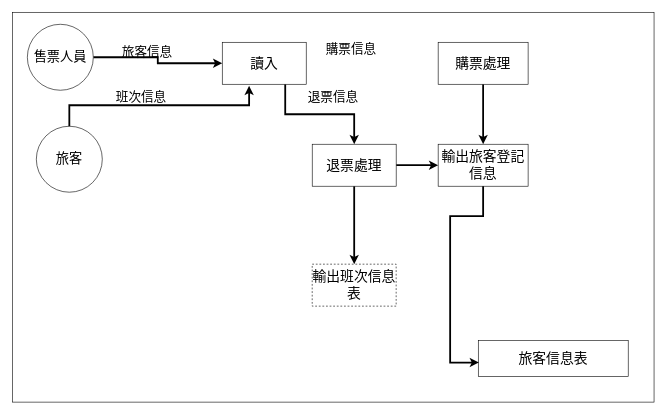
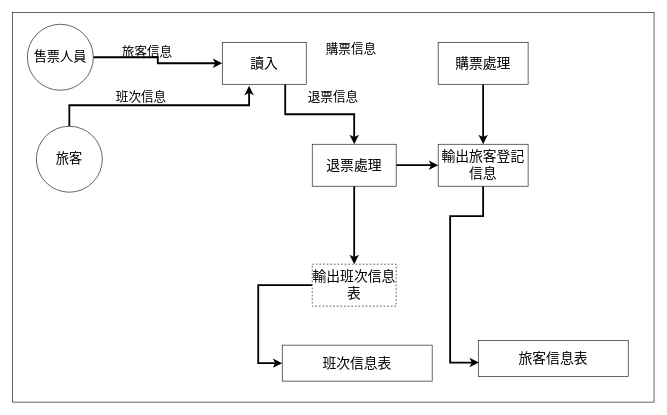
+ <mxCell id="21" style="edgeStyle=orthogonalEdgeStyle;rounded=0;orthogonalLoop=1;jettySize=auto;html=1;exitX=0;exitY=0.5;exitDx=0;exitDy=0;entryX=0;entryY=0.5;entryDx=0;entryDy=0;strokeWidth=3;" edge="1" parent="1" source="22" target="12"><mxGeometry relative="1" as="geometry"><Array as="points"><mxPoint x="430" y="475" /><mxPoint x="430" y="605" /></Array></mxGeometry></mxCell>
+ <mxCell id="12" value="&lt;font style=&quot;font-size: 23px;&quot;&gt;班次信息表&lt;/font&gt;" style="rounded=0;whiteSpace=wrap;html=1;" vertex="1" parent="1"><mxGeometry x="470" y="575" width="250" height="60" as="geometry" /></mxCell>
